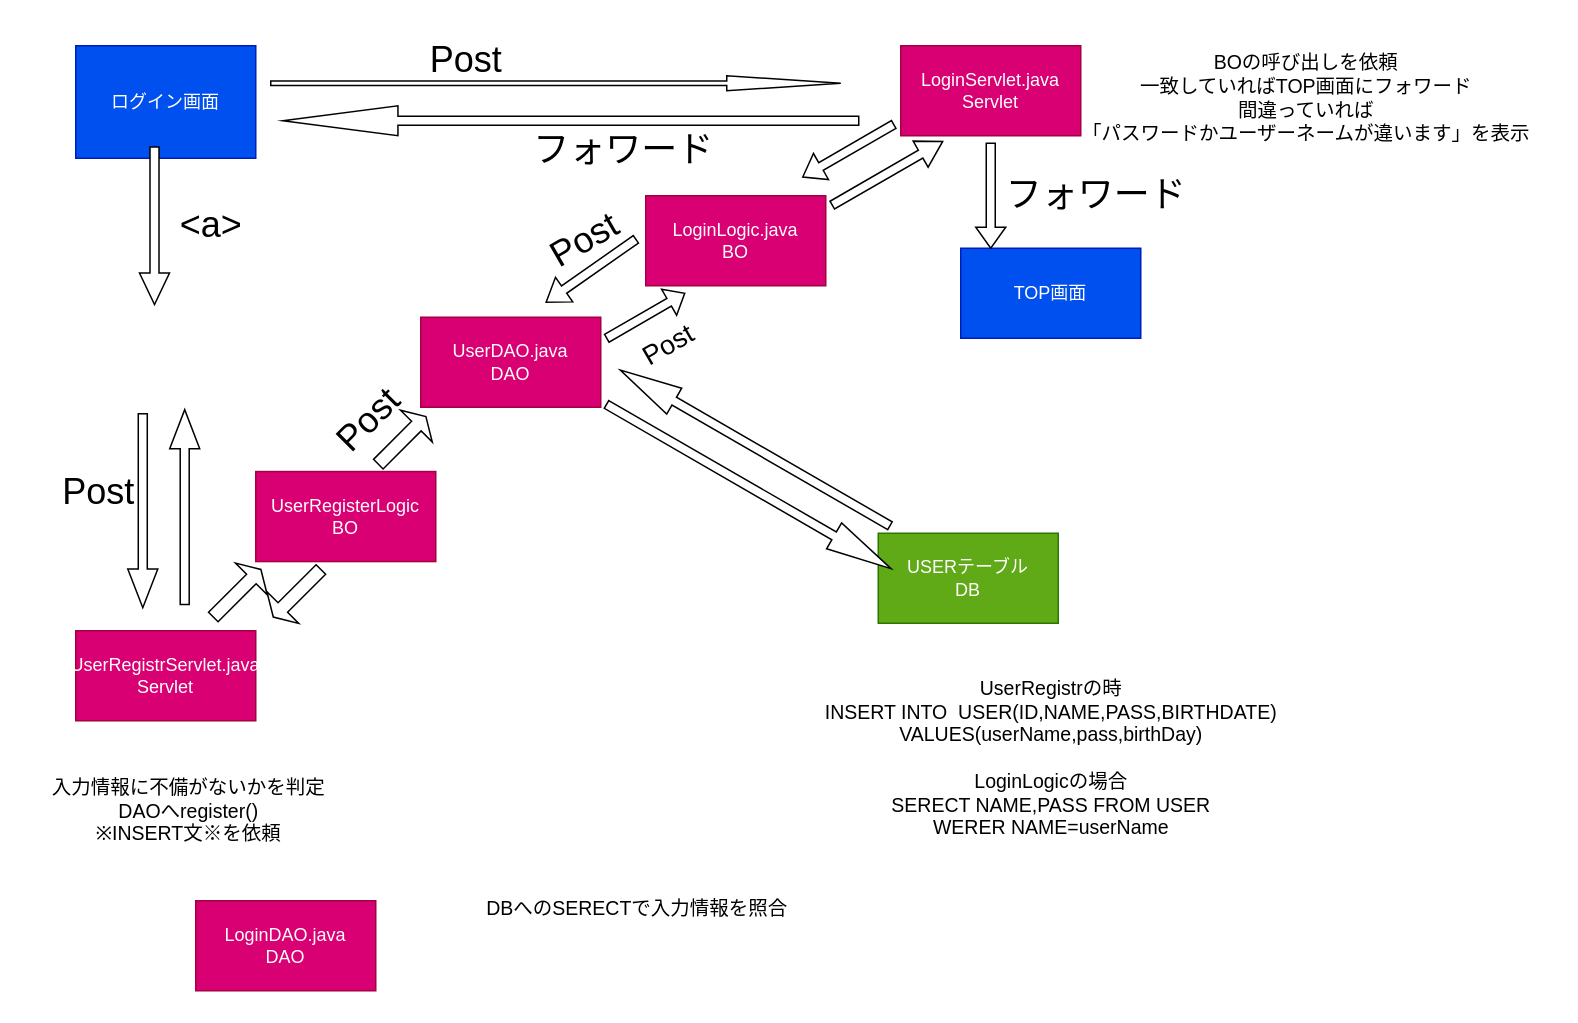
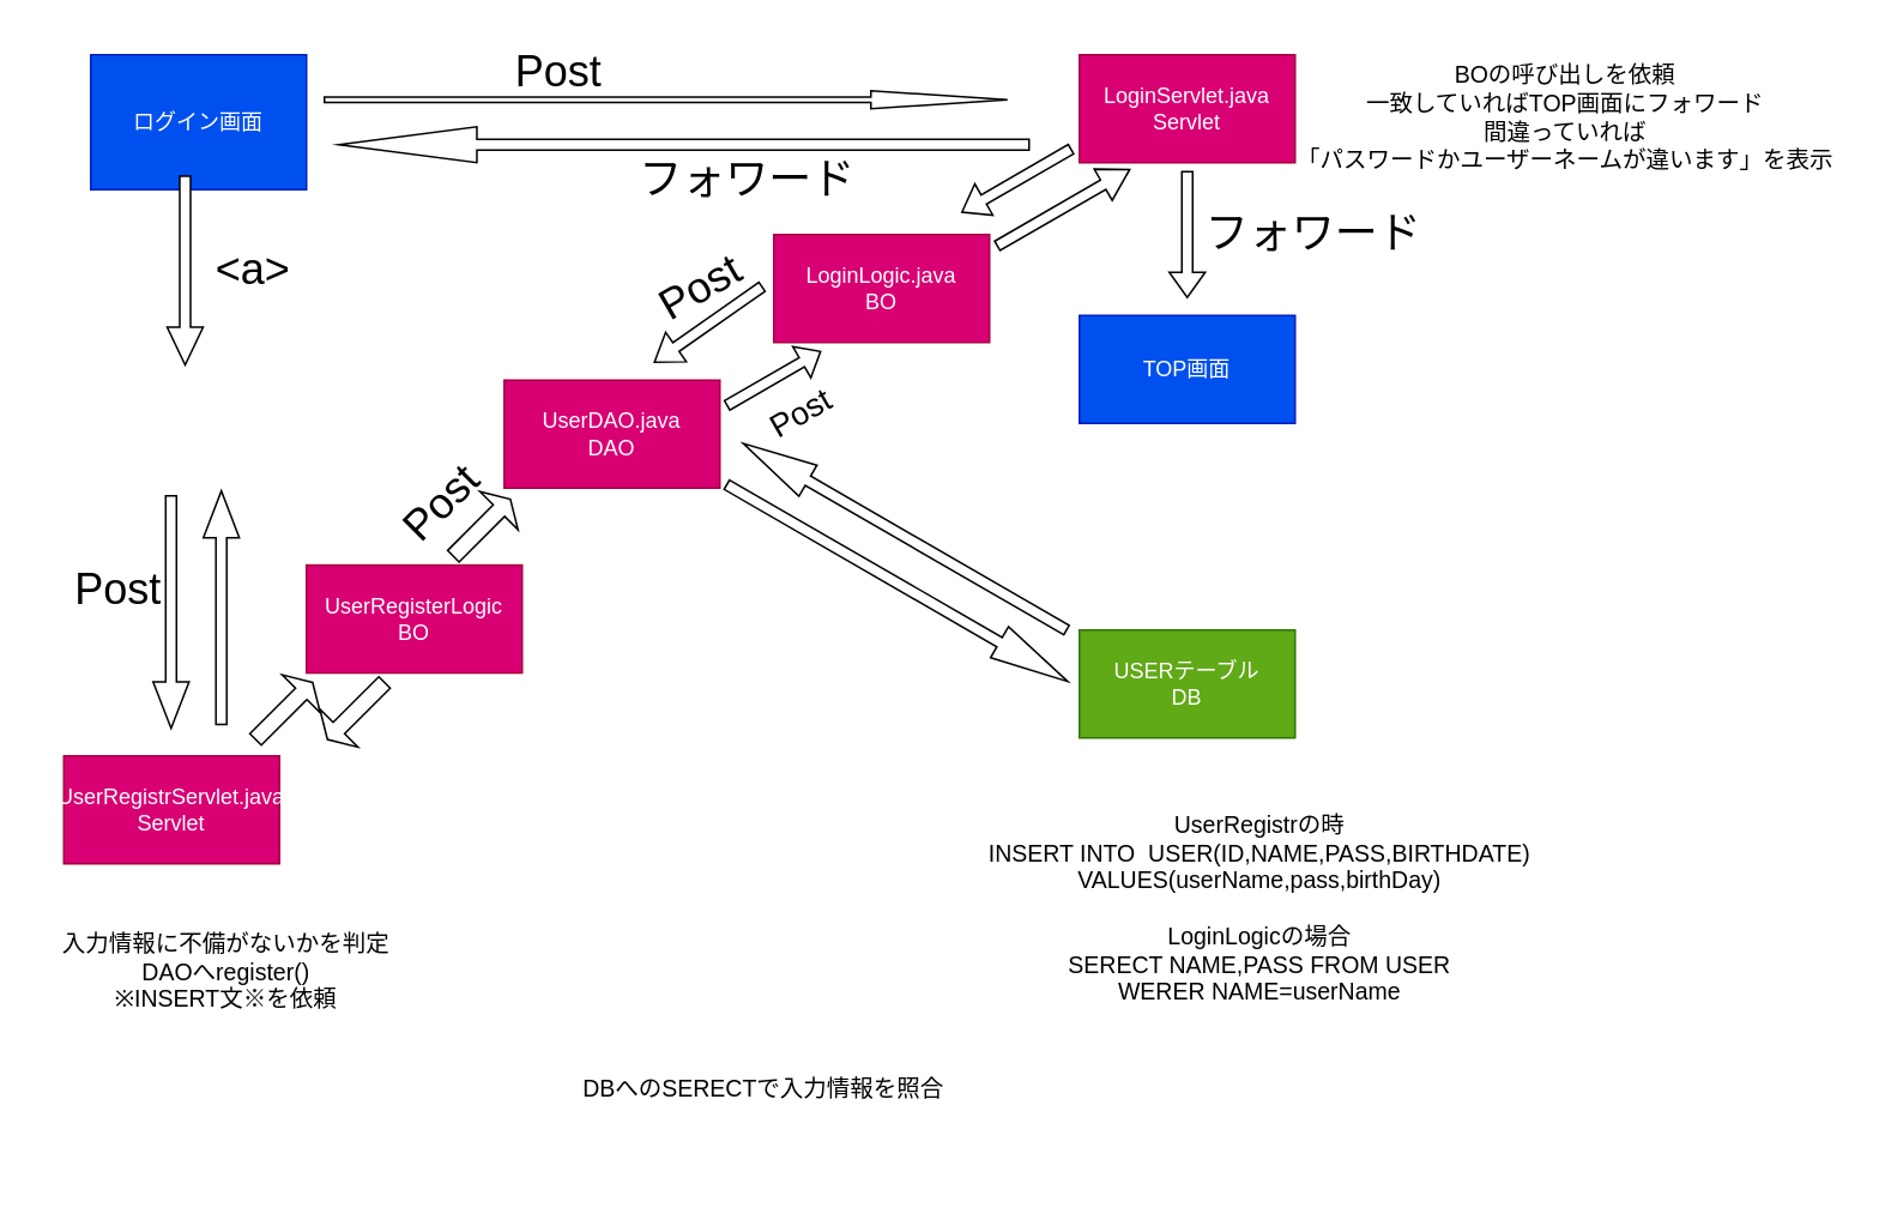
- <mxCell id="23" value="TOP画面" style="rounded=0;whiteSpace=wrap;html=1;fillColor=#0050ef;fontColor=#ffffff;strokeColor=#001DBC;" parent="1" vertex="1"><mxGeometry x="640" y="165" width="120" height="60" as="geometry" /></mxCell>
+ <mxCell id="23" value="TOP画面" style="rounded=0;whiteSpace=wrap;html=1;fillColor=#0050ef;fontColor=#ffffff;strokeColor=#001DBC;" parent="1" vertex="1"><mxGeometry x="600" y="175" width="120" height="60" as="geometry" /></mxCell>
- <mxCell id="3" value="USERテーブル&lt;br&gt;DB" style="rounded=0;whiteSpace=wrap;html=1;fillColor=#60a917;fontColor=#ffffff;strokeColor=#2D7600;" parent="1" vertex="1"><mxGeometry x="585" y="355" width="120" height="60" as="geometry" /></mxCell>
+ <mxCell id="3" value="USERテーブル&lt;br&gt;DB" style="rounded=0;whiteSpace=wrap;html=1;fillColor=#60a917;fontColor=#ffffff;strokeColor=#2D7600;" parent="1" vertex="1"><mxGeometry x="600" y="350" width="120" height="60" as="geometry" /></mxCell>
- <mxCell id="6" value="UserRegistrServlet.java&lt;br&gt;Servlet" style="rounded=0;whiteSpace=wrap;html=1;fillColor=#d80073;fontColor=#ffffff;strokeColor=#A50040;" parent="1" vertex="1"><mxGeometry x="50" y="420" width="120" height="60" as="geometry" /></mxCell>
+ <mxCell id="6" value="UserRegistrServlet.java&lt;br&gt;Servlet" style="rounded=0;whiteSpace=wrap;html=1;fillColor=#d80073;fontColor=#ffffff;strokeColor=#A50040;" parent="1" vertex="1"><mxGeometry x="35" y="420" width="120" height="60" as="geometry" /></mxCell>
- <mxCell id="19" value="LoginDAO.java&lt;br&gt;DAO" style="rounded=0;whiteSpace=wrap;html=1;fillColor=#d80073;fontColor=#ffffff;strokeColor=#A50040;" parent="1" vertex="1"><mxGeometry x="130" y="600" width="120" height="60" as="geometry" /></mxCell>
